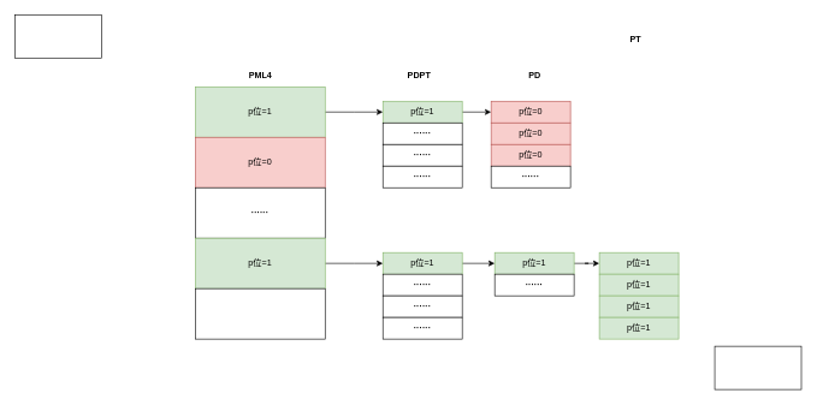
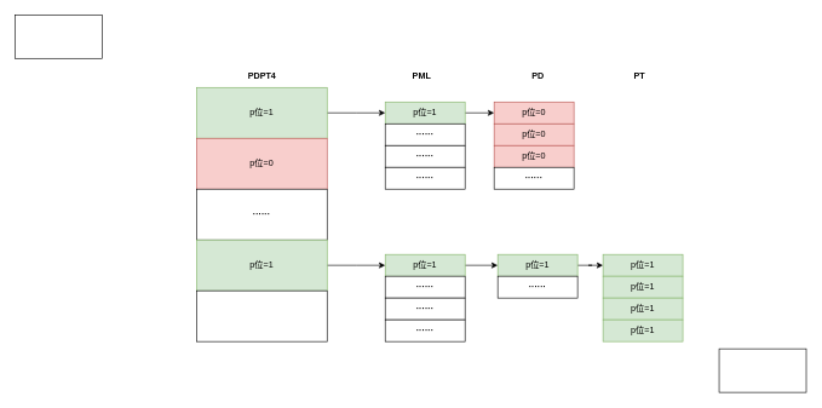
- <mxCell id="16" value="&lt;b&gt;PT&lt;/b&gt;" style="text;html=1;align=center;verticalAlign=middle;resizable=0;points=[];autosize=1;strokeColor=none;fillColor=none;" vertex="1" parent="1"><mxGeometry x="860" y="40" width="40" height="30" as="geometry" /></mxCell>
+ <mxCell id="16" value="&lt;b&gt;PT&lt;/b&gt;" style="text;html=1;align=center;verticalAlign=middle;resizable=0;points=[];autosize=1;strokeColor=none;fillColor=none;" vertex="1" parent="1"><mxGeometry x="860" y="90" width="40" height="30" as="geometry" /></mxCell>
- <mxCell id="9" value="&lt;b&gt;PML4&lt;/b&gt;" style="text;html=1;align=center;verticalAlign=middle;resizable=0;points=[];autosize=1;strokeColor=none;fillColor=none;" vertex="1" parent="1"><mxGeometry x="330" y="90" width="60" height="30" as="geometry" /></mxCell>
+ <mxCell id="9" value="&lt;b&gt;PDPT4&lt;/b&gt;" style="text;html=1;align=center;verticalAlign=middle;resizable=0;points=[];autosize=1;strokeColor=none;fillColor=none;" vertex="1" parent="1"><mxGeometry x="330" y="90" width="60" height="30" as="geometry" /></mxCell>
- <mxCell id="10" value="&lt;b&gt;PDPT&lt;/b&gt;" style="text;html=1;align=center;verticalAlign=middle;resizable=0;points=[];autosize=1;strokeColor=none;fillColor=none;" vertex="1" parent="1"><mxGeometry x="550" y="90" width="60" height="30" as="geometry" /></mxCell>
+ <mxCell id="10" value="&lt;b&gt;PML&lt;/b&gt;" style="text;html=1;align=center;verticalAlign=middle;resizable=0;points=[];autosize=1;strokeColor=none;fillColor=none;" vertex="1" parent="1"><mxGeometry x="550" y="90" width="60" height="30" as="geometry" /></mxCell>
